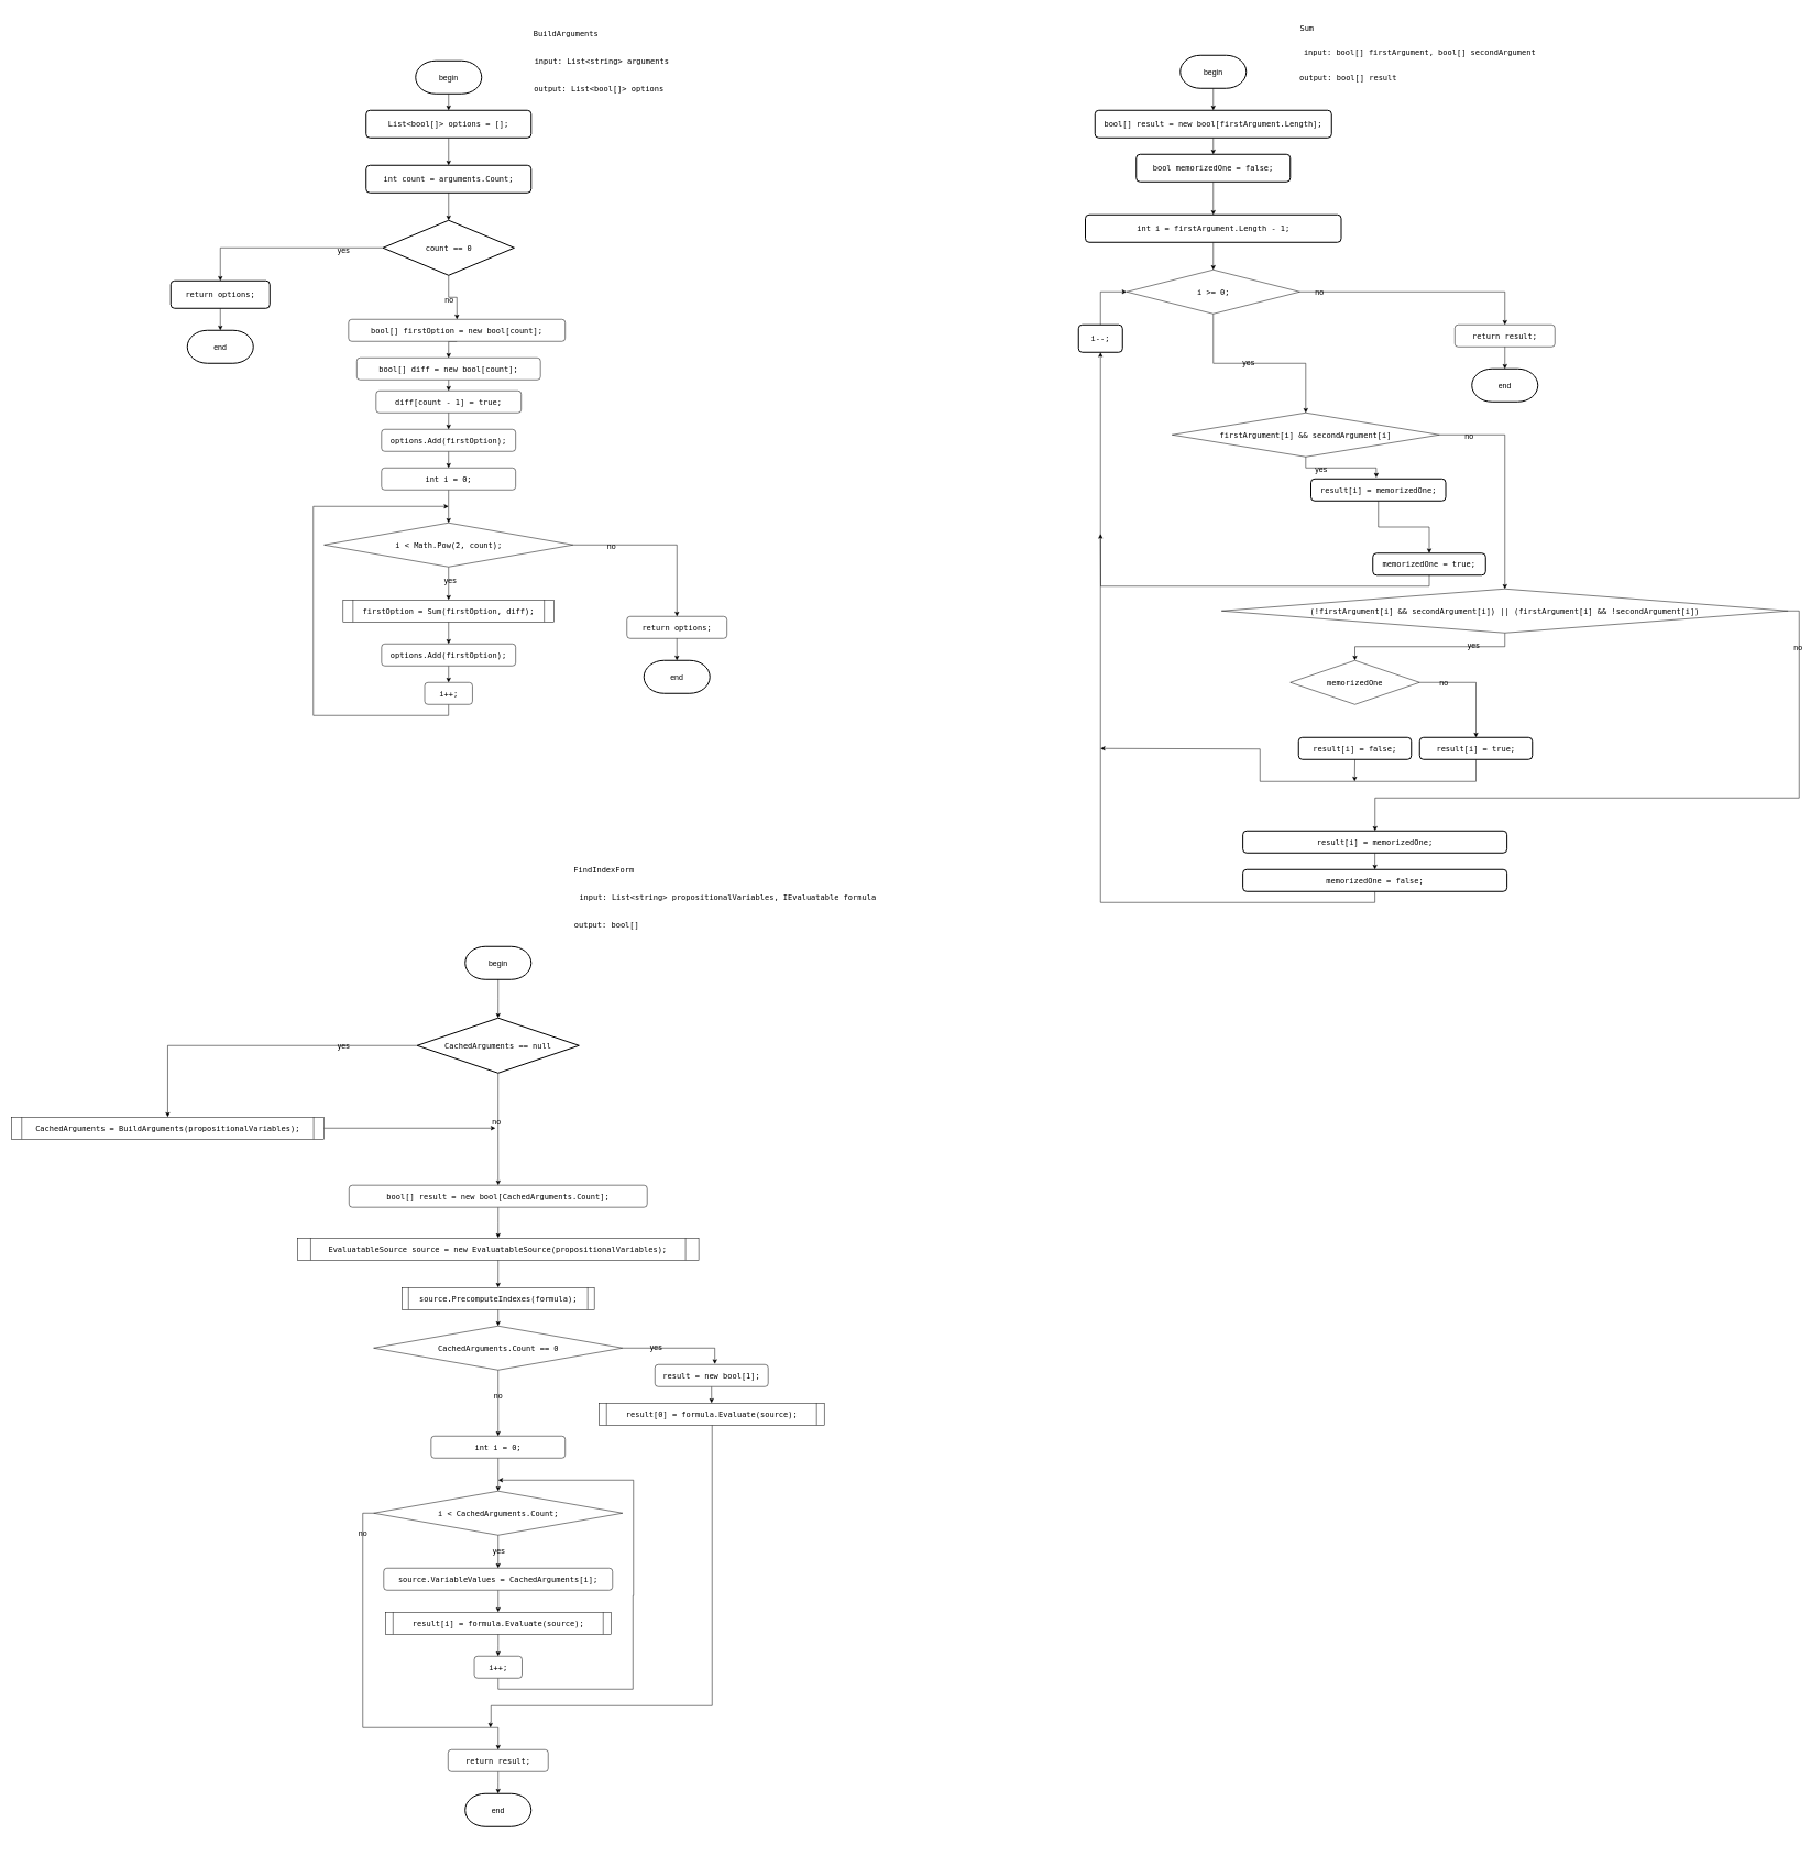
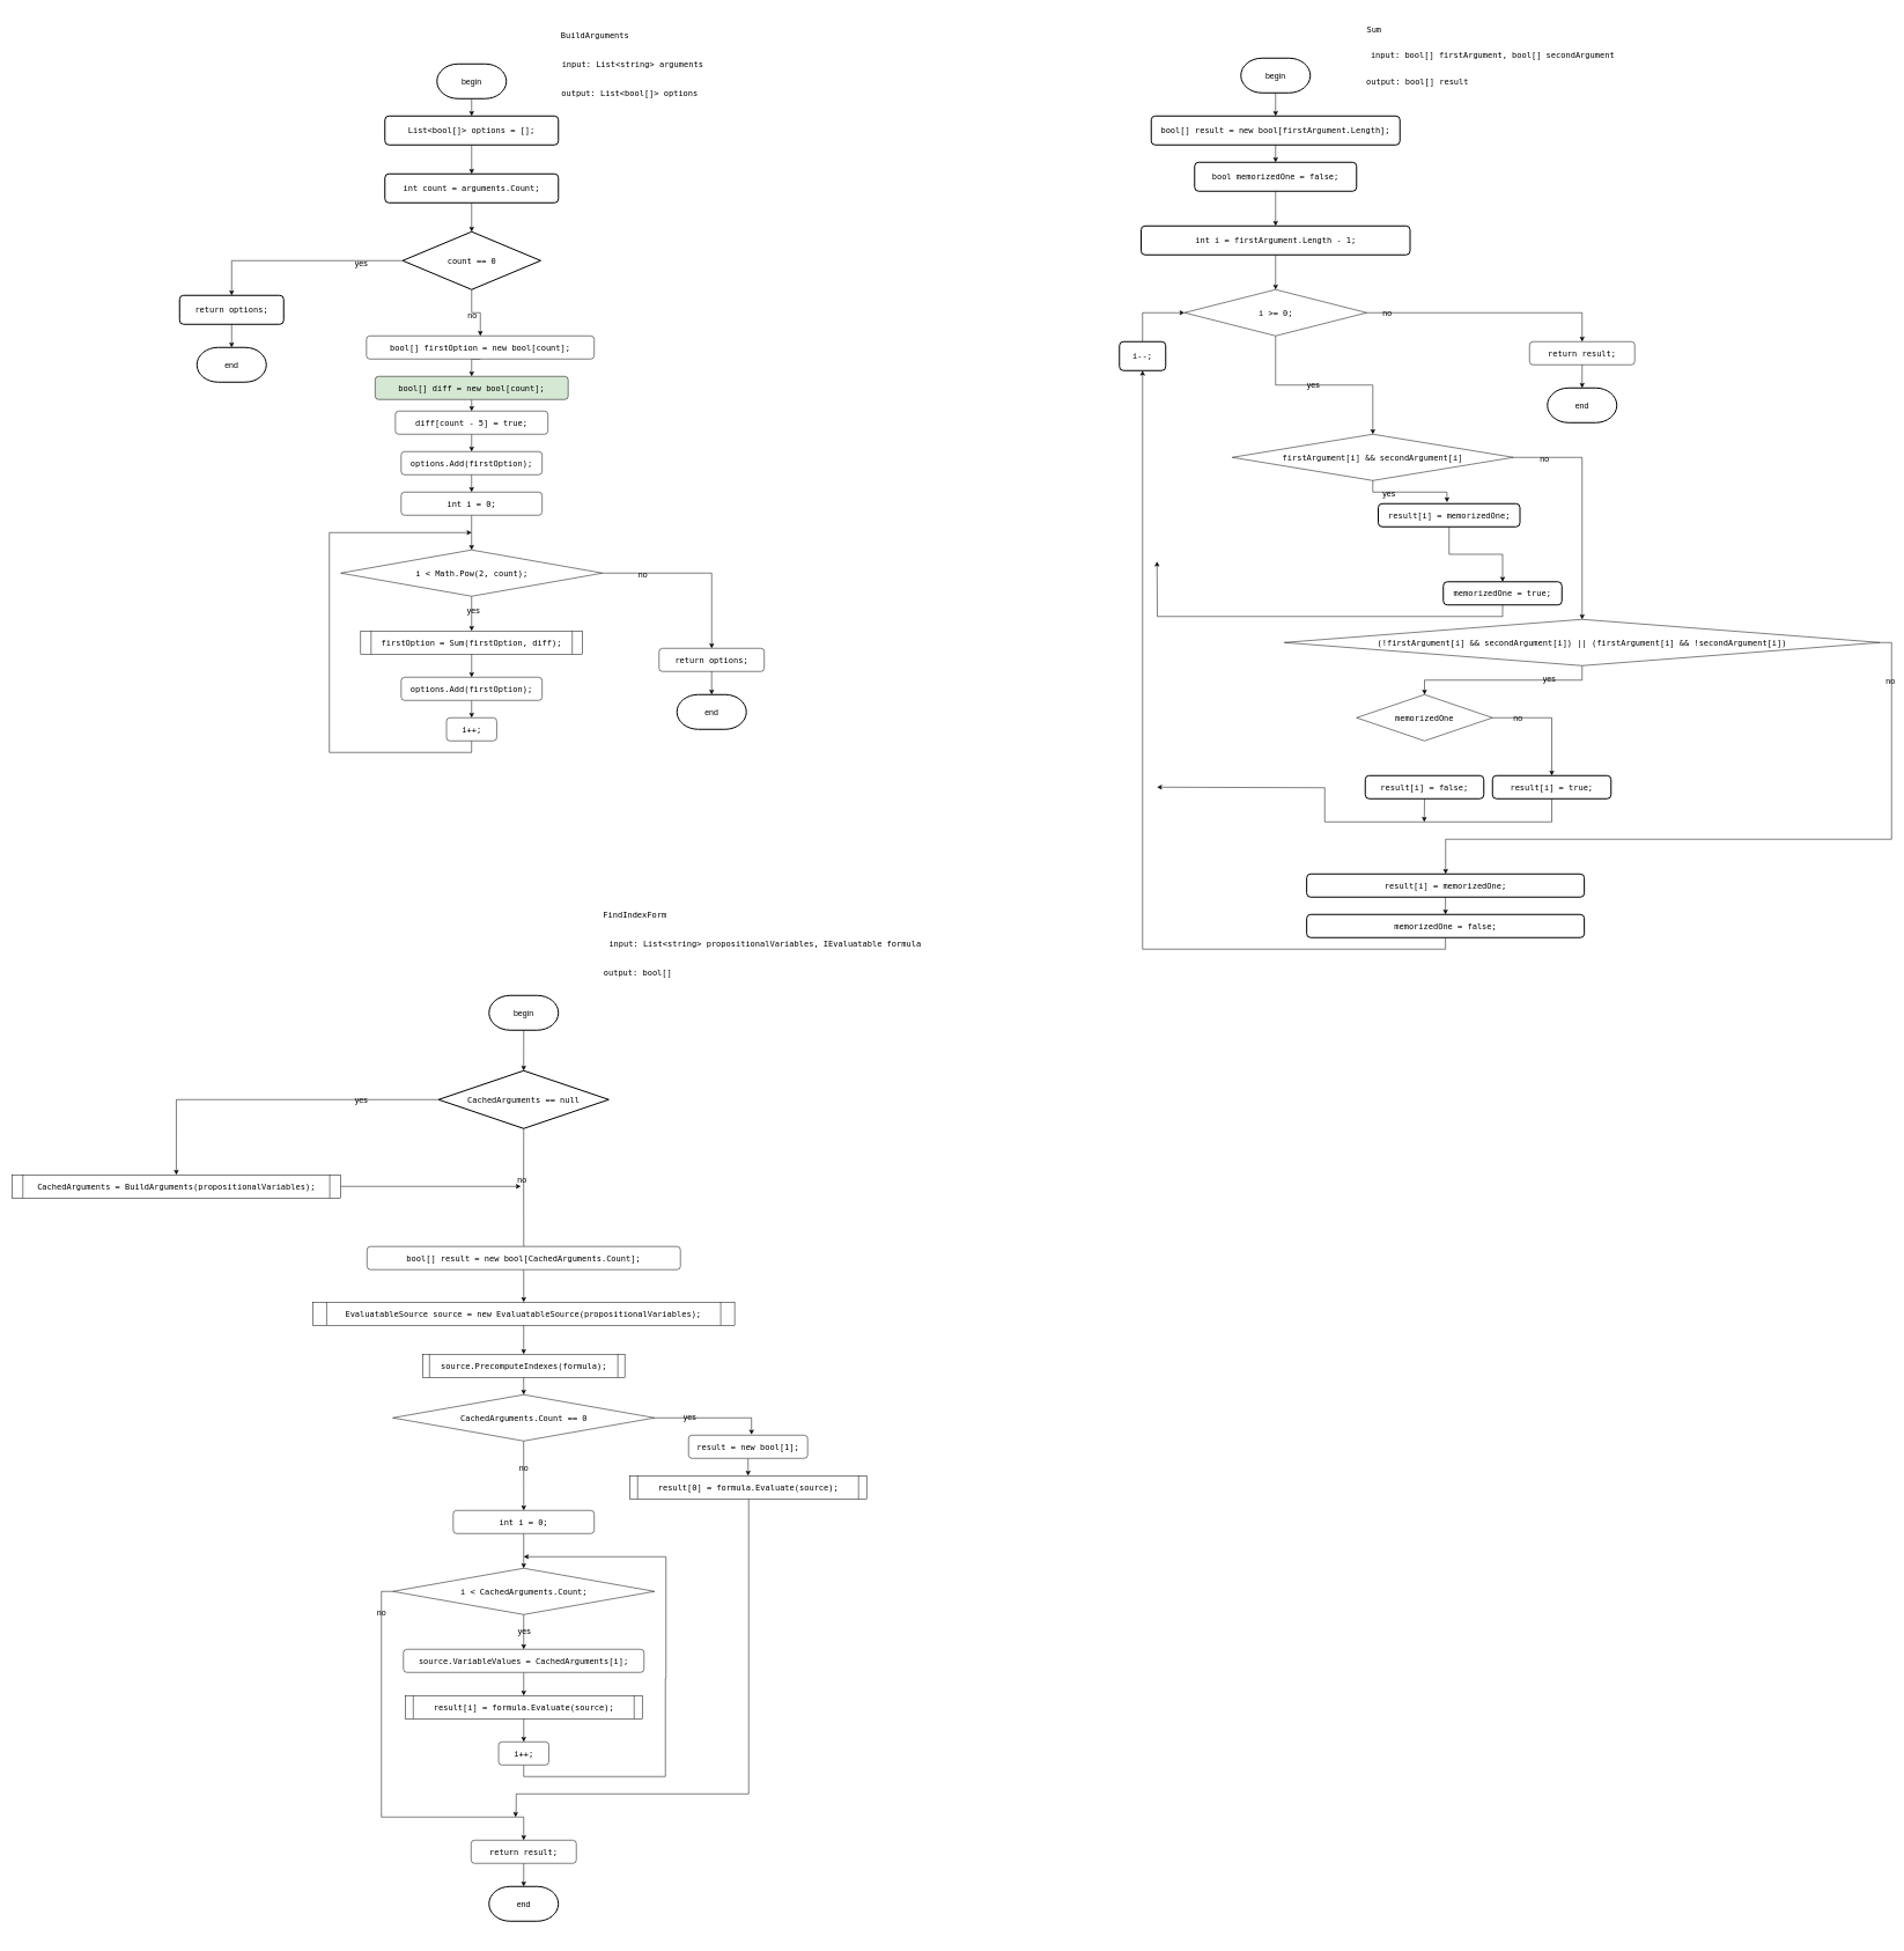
- <mxCell id="48" value="&lt;div style=&quot;&quot;&gt;&lt;pre style=&quot;font-family: &amp;quot;JetBrains Mono&amp;quot;, monospace;&quot;&gt;i &amp;gt;= &lt;span style=&quot;&quot;&gt;0&lt;/span&gt;;&lt;/pre&gt;&lt;/div&gt;" style="rhombus;whiteSpace=wrap;html=1;fontSize=14;labelBackgroundColor=none;fontColor=#000000;" parent="1" vertex="1"><mxGeometry x="2047.5" y="490" width="315" height="80" as="geometry" /></mxCell>
+ <mxCell id="48" value="&lt;div style=&quot;&quot;&gt;&lt;pre style=&quot;font-family: &amp;quot;JetBrains Mono&amp;quot;, monospace;&quot;&gt;i &amp;gt;= &lt;span style=&quot;&quot;&gt;0&lt;/span&gt;;&lt;/pre&gt;&lt;/div&gt;" style="rhombus;whiteSpace=wrap;html=1;fontSize=14;labelBackgroundColor=none;fontColor=#000000;" parent="1" vertex="1"><mxGeometry x="2047.5" y="500" width="315" height="80" as="geometry" /></mxCell>
- <mxCell id="50" value="&lt;div style=&quot;&quot;&gt;&lt;pre style=&quot;font-family: &amp;quot;JetBrains Mono&amp;quot;, monospace;&quot;&gt;&lt;div&gt;&lt;pre style=&quot;font-family: &amp;quot;JetBrains Mono&amp;quot;, monospace;&quot;&gt;i--;&lt;/pre&gt;&lt;/div&gt;&lt;/pre&gt;&lt;/div&gt;" style="rounded=1;whiteSpace=wrap;html=1;absoluteArcSize=1;arcSize=14;strokeWidth=2;fontSize=14;labelBackgroundColor=none;fontColor=#000000;" parent="1" vertex="1"><mxGeometry x="1960" y="590" width="80" height="50" as="geometry" /></mxCell>
+ <mxCell id="50" value="&lt;div style=&quot;&quot;&gt;&lt;pre style=&quot;font-family: &amp;quot;JetBrains Mono&amp;quot;, monospace;&quot;&gt;&lt;div&gt;&lt;pre style=&quot;font-family: &amp;quot;JetBrains Mono&amp;quot;, monospace;&quot;&gt;i--;&lt;/pre&gt;&lt;/div&gt;&lt;/pre&gt;&lt;/div&gt;" style="rounded=1;whiteSpace=wrap;html=1;absoluteArcSize=1;arcSize=14;strokeWidth=2;fontSize=14;labelBackgroundColor=none;fontColor=#000000;" parent="1" vertex="1"><mxGeometry x="1935" y="590" width="80" height="50" as="geometry" /></mxCell>
- <mxCell id="20" value="&lt;div style=&quot;&quot;&gt;&lt;pre style=&quot;font-family: &amp;quot;JetBrains Mono&amp;quot;, monospace;&quot;&gt;&lt;pre style=&quot;font-family: &amp;quot;JetBrains Mono&amp;quot;, monospace;&quot;&gt;&lt;div&gt;&lt;pre style=&quot;font-family: &amp;quot;JetBrains Mono&amp;quot;, monospace;&quot;&gt;&lt;span style=&quot;&quot;&gt;bool&lt;/span&gt;[] &lt;span style=&quot;&quot;&gt;diff &lt;/span&gt;= &lt;span style=&quot;&quot;&gt;new bool&lt;/span&gt;[&lt;span style=&quot;&quot;&gt;count&lt;/span&gt;];&lt;/pre&gt;&lt;/div&gt;&lt;/pre&gt;&lt;/pre&gt;&lt;/div&gt;" style="rounded=1;whiteSpace=wrap;html=1;fontSize=14;labelBackgroundColor=none;fontColor=#000000;" parent="1" vertex="1"><mxGeometry x="648.13" y="650" width="333.75" height="40" as="geometry" /></mxCell>
+ <mxCell id="20" value="&lt;div style=&quot;&quot;&gt;&lt;pre style=&quot;font-family: &amp;quot;JetBrains Mono&amp;quot;, monospace;&quot;&gt;&lt;pre style=&quot;font-family: &amp;quot;JetBrains Mono&amp;quot;, monospace;&quot;&gt;&lt;div&gt;&lt;pre style=&quot;font-family: &amp;quot;JetBrains Mono&amp;quot;, monospace;&quot;&gt;&lt;span style=&quot;&quot;&gt;bool&lt;/span&gt;[] &lt;span style=&quot;&quot;&gt;diff &lt;/span&gt;= &lt;span style=&quot;&quot;&gt;new bool&lt;/span&gt;[&lt;span style=&quot;&quot;&gt;count&lt;/span&gt;];&lt;/pre&gt;&lt;/div&gt;&lt;/pre&gt;&lt;/pre&gt;&lt;/div&gt;" style="rounded=1;whiteSpace=wrap;html=1;fontSize=14;labelBackgroundColor=none;fontColor=#000000;fillColor=#d5e8d4;" parent="1" vertex="1"><mxGeometry x="648.13" y="650" width="333.75" height="40" as="geometry" /></mxCell>
- <mxCell id="74" value="&lt;div style=&quot;&quot;&gt;&lt;pre style=&quot;font-family: &amp;quot;JetBrains Mono&amp;quot;, monospace;&quot;&gt;&lt;pre style=&quot;font-family: &amp;quot;JetBrains Mono&amp;quot;, monospace;&quot;&gt;&lt;pre style=&quot;font-family: &amp;quot;JetBrains Mono&amp;quot;, monospace;&quot;&gt;&lt;div&gt;&lt;pre style=&quot;font-family: &amp;quot;JetBrains Mono&amp;quot;, monospace;&quot;&gt;diff[count - &lt;span style=&quot;&quot;&gt;1&lt;/span&gt;] = &lt;span style=&quot;&quot;&gt;true&lt;/span&gt;;&lt;/pre&gt;&lt;/div&gt;&lt;/pre&gt;&lt;/pre&gt;&lt;/pre&gt;&lt;/div&gt;" style="rounded=1;whiteSpace=wrap;html=1;fontSize=14;labelBackgroundColor=none;fontColor=#000000;" parent="1" vertex="1"><mxGeometry x="683.13" y="710" width="263.75" height="40" as="geometry" /></mxCell>
+ <mxCell id="74" value="&lt;div style=&quot;&quot;&gt;&lt;pre style=&quot;font-family: &amp;quot;JetBrains Mono&amp;quot;, monospace;&quot;&gt;&lt;pre style=&quot;font-family: &amp;quot;JetBrains Mono&amp;quot;, monospace;&quot;&gt;&lt;pre style=&quot;font-family: &amp;quot;JetBrains Mono&amp;quot;, monospace;&quot;&gt;&lt;div&gt;&lt;pre style=&quot;font-family: &amp;quot;JetBrains Mono&amp;quot;, monospace;&quot;&gt;diff[count - &lt;span style=&quot;&quot;&gt;5&lt;/span&gt;] = &lt;span style=&quot;&quot;&gt;true&lt;/span&gt;;&lt;/pre&gt;&lt;/div&gt;&lt;/pre&gt;&lt;/pre&gt;&lt;/pre&gt;&lt;/div&gt;" style="rounded=1;whiteSpace=wrap;html=1;fontSize=14;labelBackgroundColor=none;fontColor=#000000;" parent="1" vertex="1"><mxGeometry x="683.13" y="710" width="263.75" height="40" as="geometry" /></mxCell>
- <mxCell id="94" style="edgeStyle=orthogonalEdgeStyle;rounded=0;orthogonalLoop=1;jettySize=auto;html=1;exitX=0.5;exitY=1;exitDx=0;exitDy=0;exitPerimeter=0;fontSize=14;labelBackgroundColor=none;fontColor=#000000;" parent="1" source="98" target="100" edge="1"><mxGeometry relative="1" as="geometry" /></mxCell>
+ <mxCell id="94" style="edgeStyle=orthogonalEdgeStyle;rounded=0;orthogonalLoop=1;jettySize=auto;html=1;exitX=0.5;exitY=1;exitDx=0;exitDy=0;exitPerimeter=0;fontSize=14;labelBackgroundColor=none;fontColor=#000000;endArrow=none;" parent="1" source="98" target="100" edge="1"><mxGeometry relative="1" as="geometry" /></mxCell>
